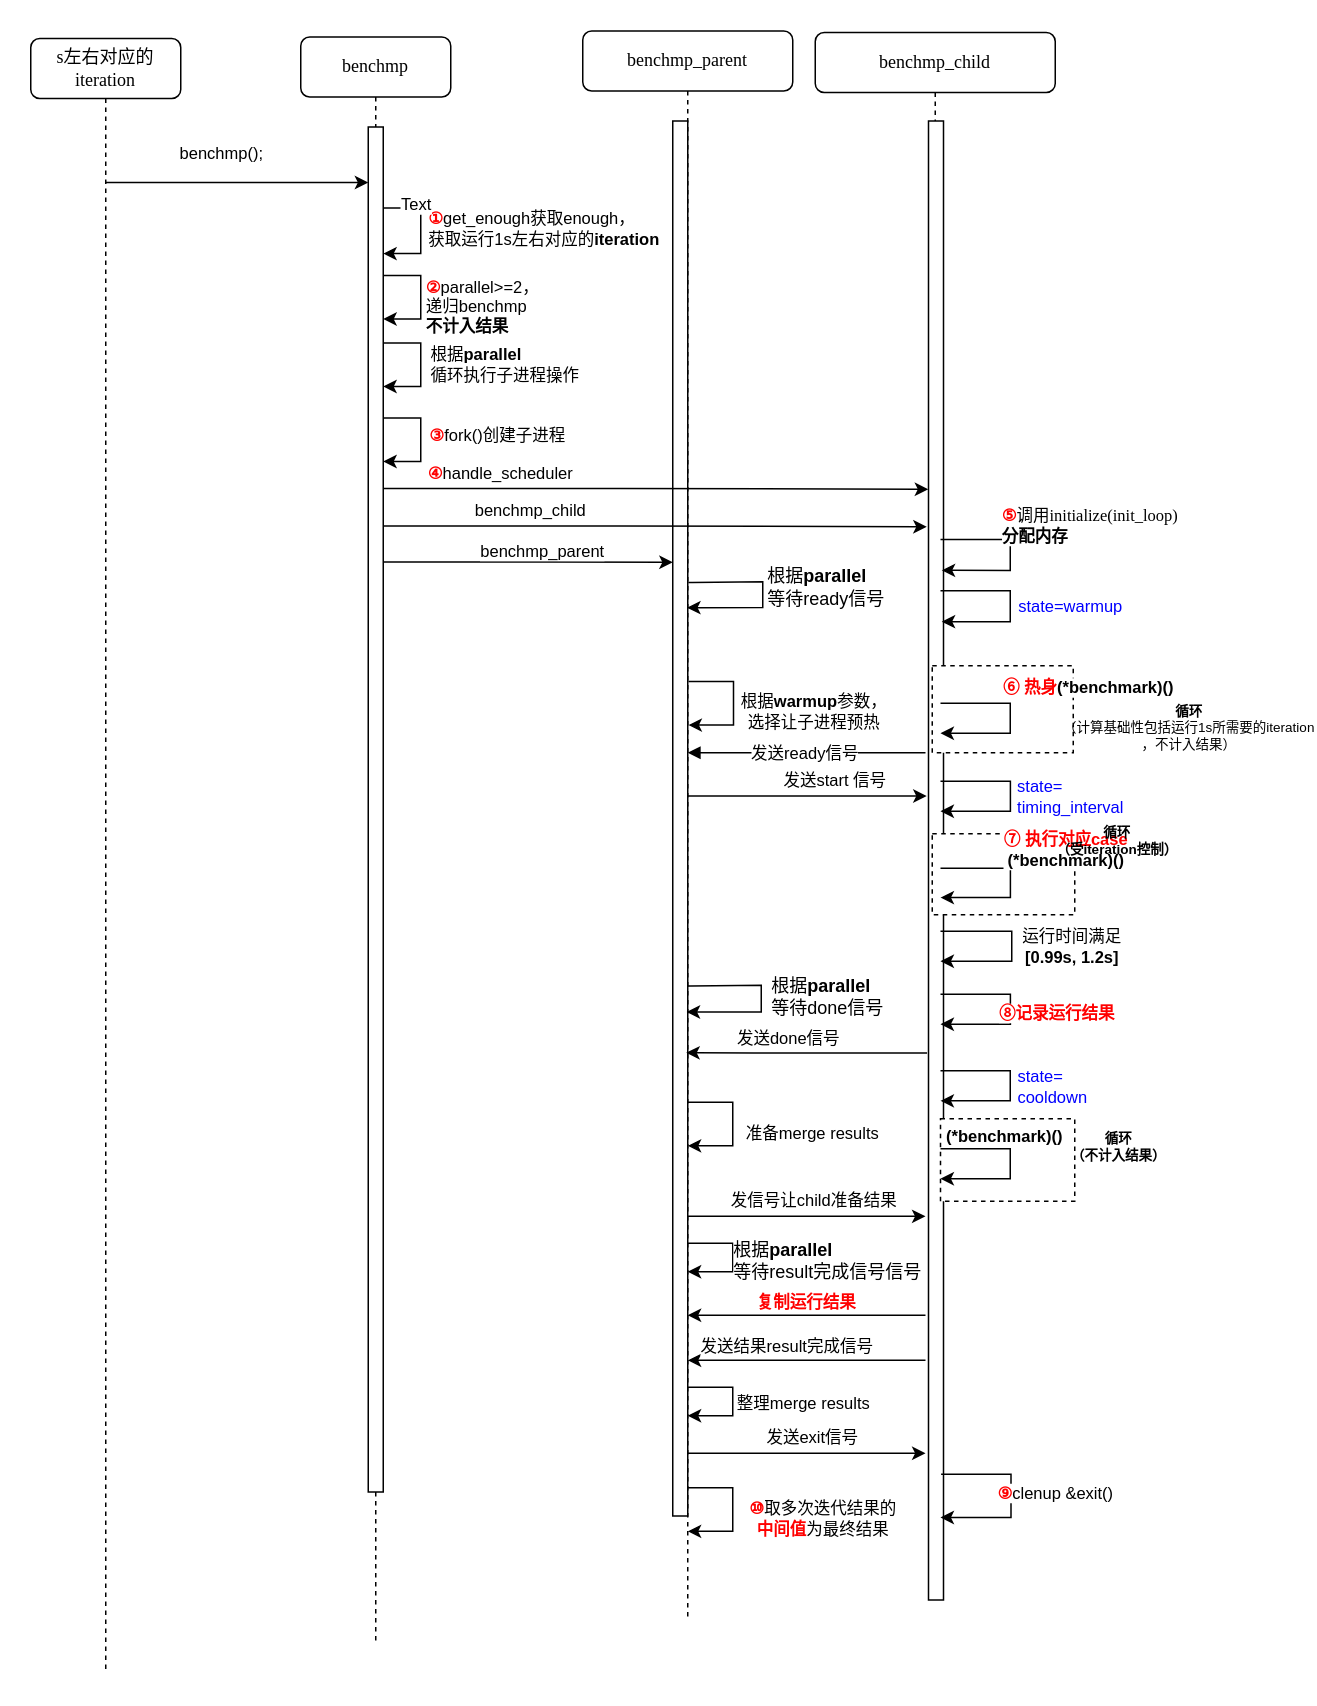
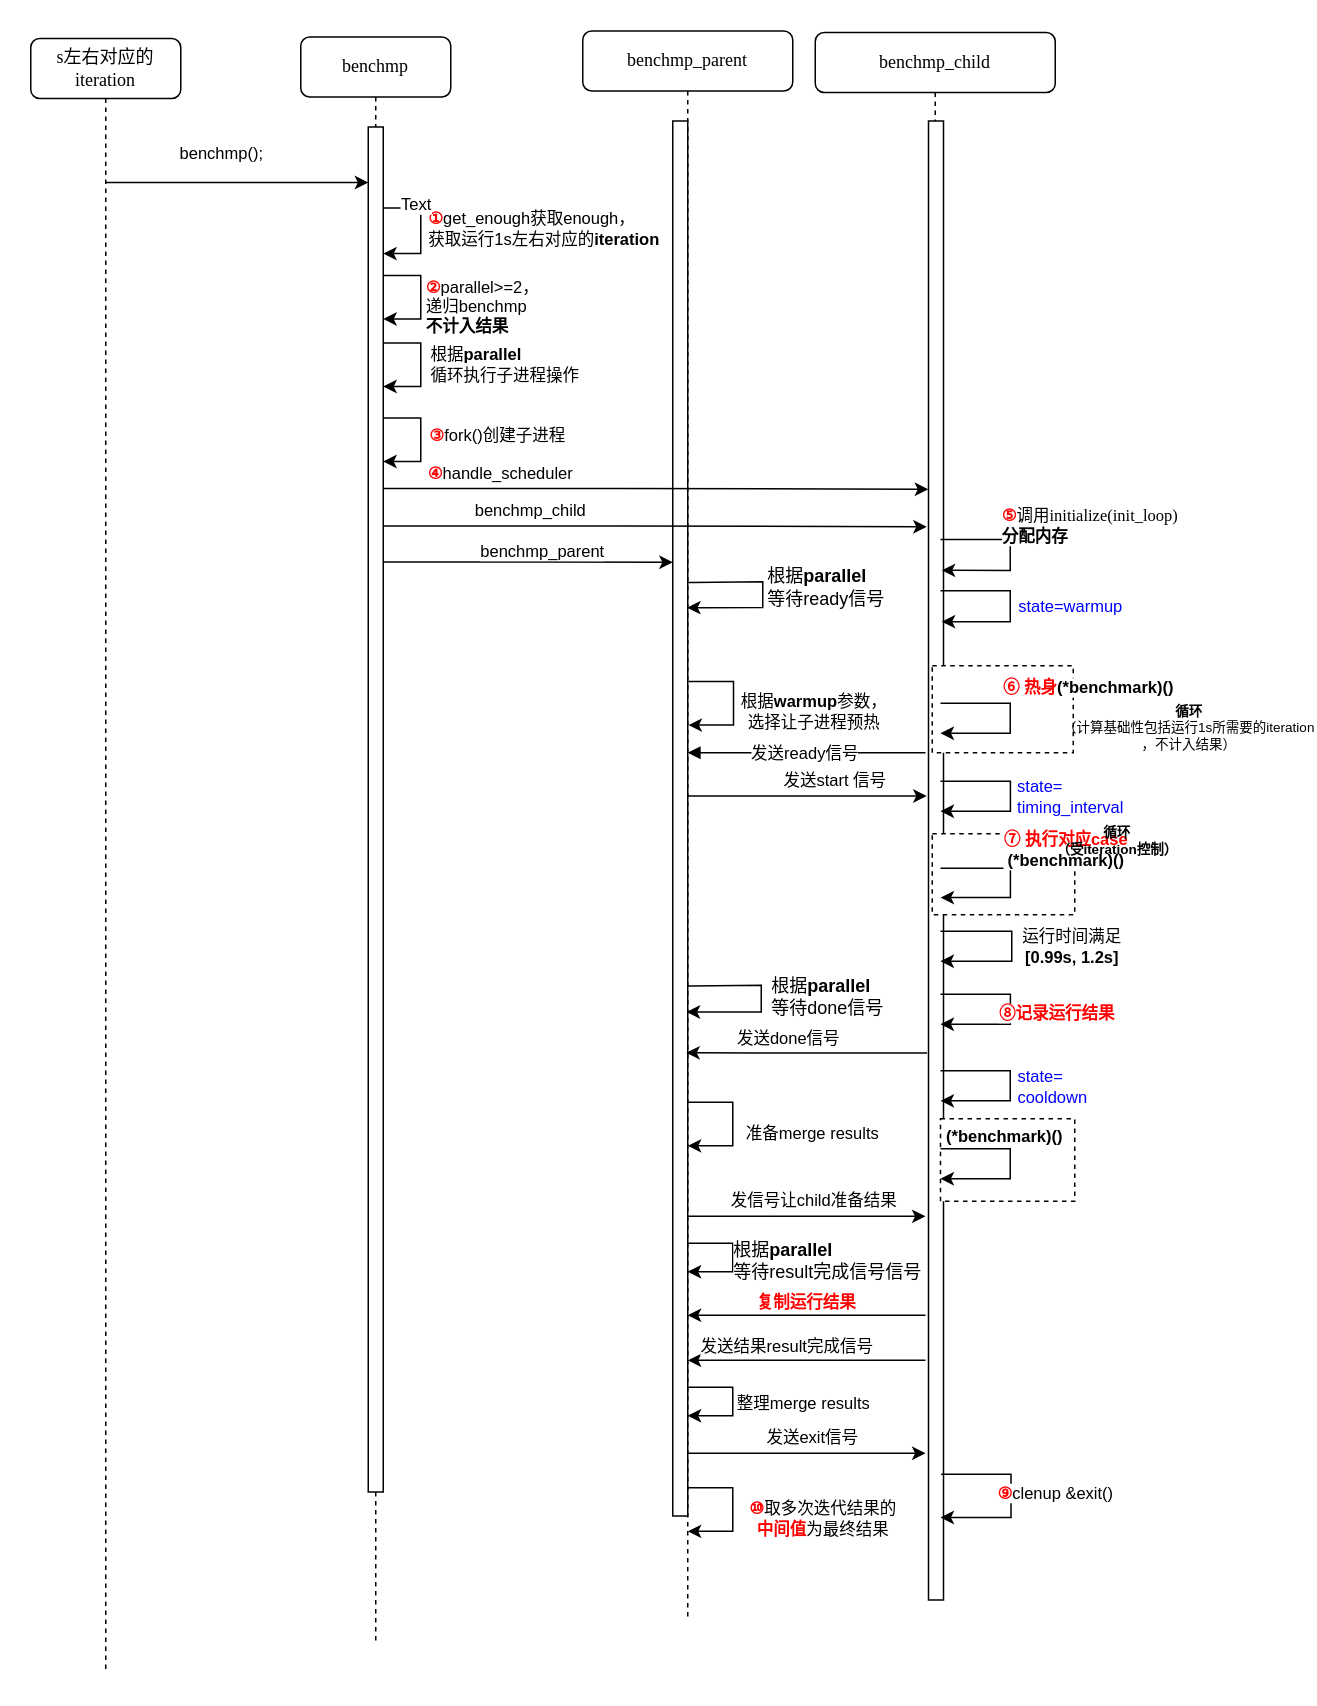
- <mxCell id="54" value="循环&lt;br&gt;（不计入结果）" style="text;strokeColor=none;fillColor=none;html=1;fontSize=9;fontStyle=1;verticalAlign=middle;align=center;dashed=1;fontColor=#000000;" parent="6" vertex="1"><mxGeometry x="337" y="734.18" width="40" height="20" as="geometry" /></mxCell>
